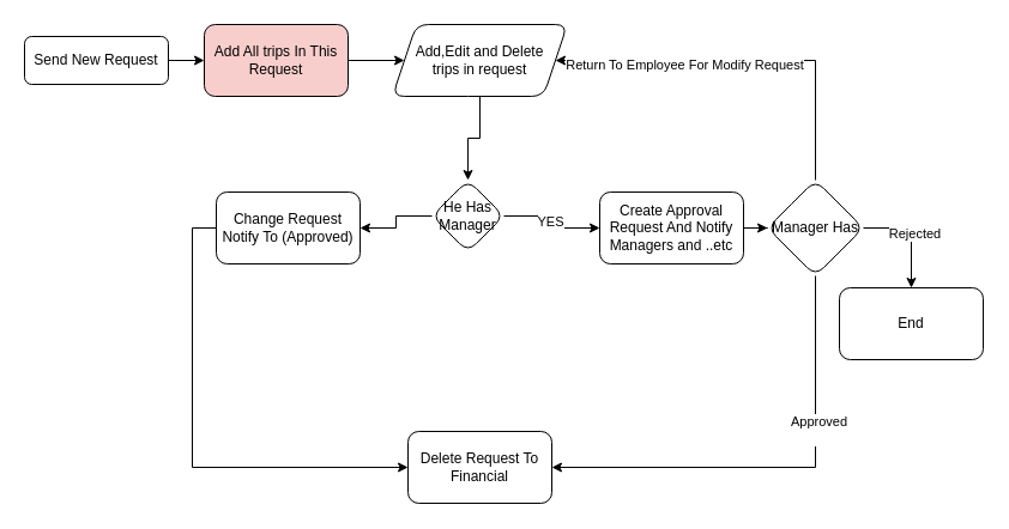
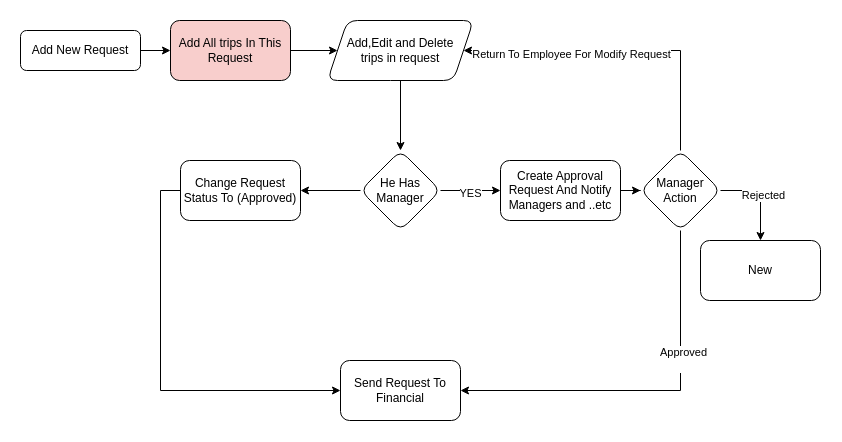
- <mxCell id="3" value="Send New Request" style="rounded=1;whiteSpace=wrap;html=1;fontSize=12;glass=0;strokeWidth=1;shadow=0;" parent="1" vertex="1"><mxGeometry x="20" y="30" width="120" height="40" as="geometry" /></mxCell>
+ <mxCell id="3" value="Add New Request" style="rounded=1;whiteSpace=wrap;html=1;fontSize=12;glass=0;strokeWidth=1;shadow=0;" parent="1" vertex="1"><mxGeometry x="20" y="30" width="120" height="40" as="geometry" /></mxCell>
- <mxCell id="11" value="He Has Manager" style="rhombus;whiteSpace=wrap;html=1;rounded=1;glass=0;strokeWidth=1;shadow=0;" vertex="1" parent="1"><mxGeometry x="360" y="150" width="60" height="60" as="geometry" /></mxCell>
+ <mxCell id="11" value="He Has Manager" style="rhombus;whiteSpace=wrap;html=1;rounded=1;glass=0;strokeWidth=1;shadow=0;" vertex="1" parent="1"><mxGeometry x="360" y="150" width="80" height="80" as="geometry" /></mxCell>
- <mxCell id="22" value="Change Request Notify To (Approved) " style="whiteSpace=wrap;html=1;rounded=1;glass=0;strokeWidth=1;shadow=0;" vertex="1" parent="1"><mxGeometry x="180" y="160" width="120" height="60" as="geometry" /></mxCell>
+ <mxCell id="22" value="Change Request Status To (Approved) " style="whiteSpace=wrap;html=1;rounded=1;glass=0;strokeWidth=1;shadow=0;" vertex="1" parent="1"><mxGeometry x="180" y="160" width="120" height="60" as="geometry" /></mxCell>
- <mxCell id="20" value="Manager Has" style="rhombus;whiteSpace=wrap;html=1;rounded=1;glass=0;strokeWidth=1;shadow=0;" vertex="1" parent="1"><mxGeometry x="640" y="150" width="80" height="80" as="geometry" /></mxCell>
+ <mxCell id="20" value="Manager Action" style="rhombus;whiteSpace=wrap;html=1;rounded=1;glass=0;strokeWidth=1;shadow=0;" vertex="1" parent="1"><mxGeometry x="640" y="150" width="80" height="80" as="geometry" /></mxCell>
- <mxCell id="24" value="End " style="whiteSpace=wrap;html=1;rounded=1;glass=0;strokeWidth=1;shadow=0;" vertex="1" parent="1"><mxGeometry x="700" y="240" width="120" height="60" as="geometry" /></mxCell>
+ <mxCell id="24" value="New " style="whiteSpace=wrap;html=1;rounded=1;glass=0;strokeWidth=1;shadow=0;" vertex="1" parent="1"><mxGeometry x="700" y="240" width="120" height="60" as="geometry" /></mxCell>
- <mxCell id="23" value="Delete Request To Financial" style="whiteSpace=wrap;html=1;rounded=1;glass=0;strokeWidth=1;shadow=0;" vertex="1" parent="1"><mxGeometry x="340" y="360" width="120" height="60" as="geometry" /></mxCell>
+ <mxCell id="23" value="Send Request To Financial" style="whiteSpace=wrap;html=1;rounded=1;glass=0;strokeWidth=1;shadow=0;" vertex="1" parent="1"><mxGeometry x="340" y="360" width="120" height="60" as="geometry" /></mxCell>
